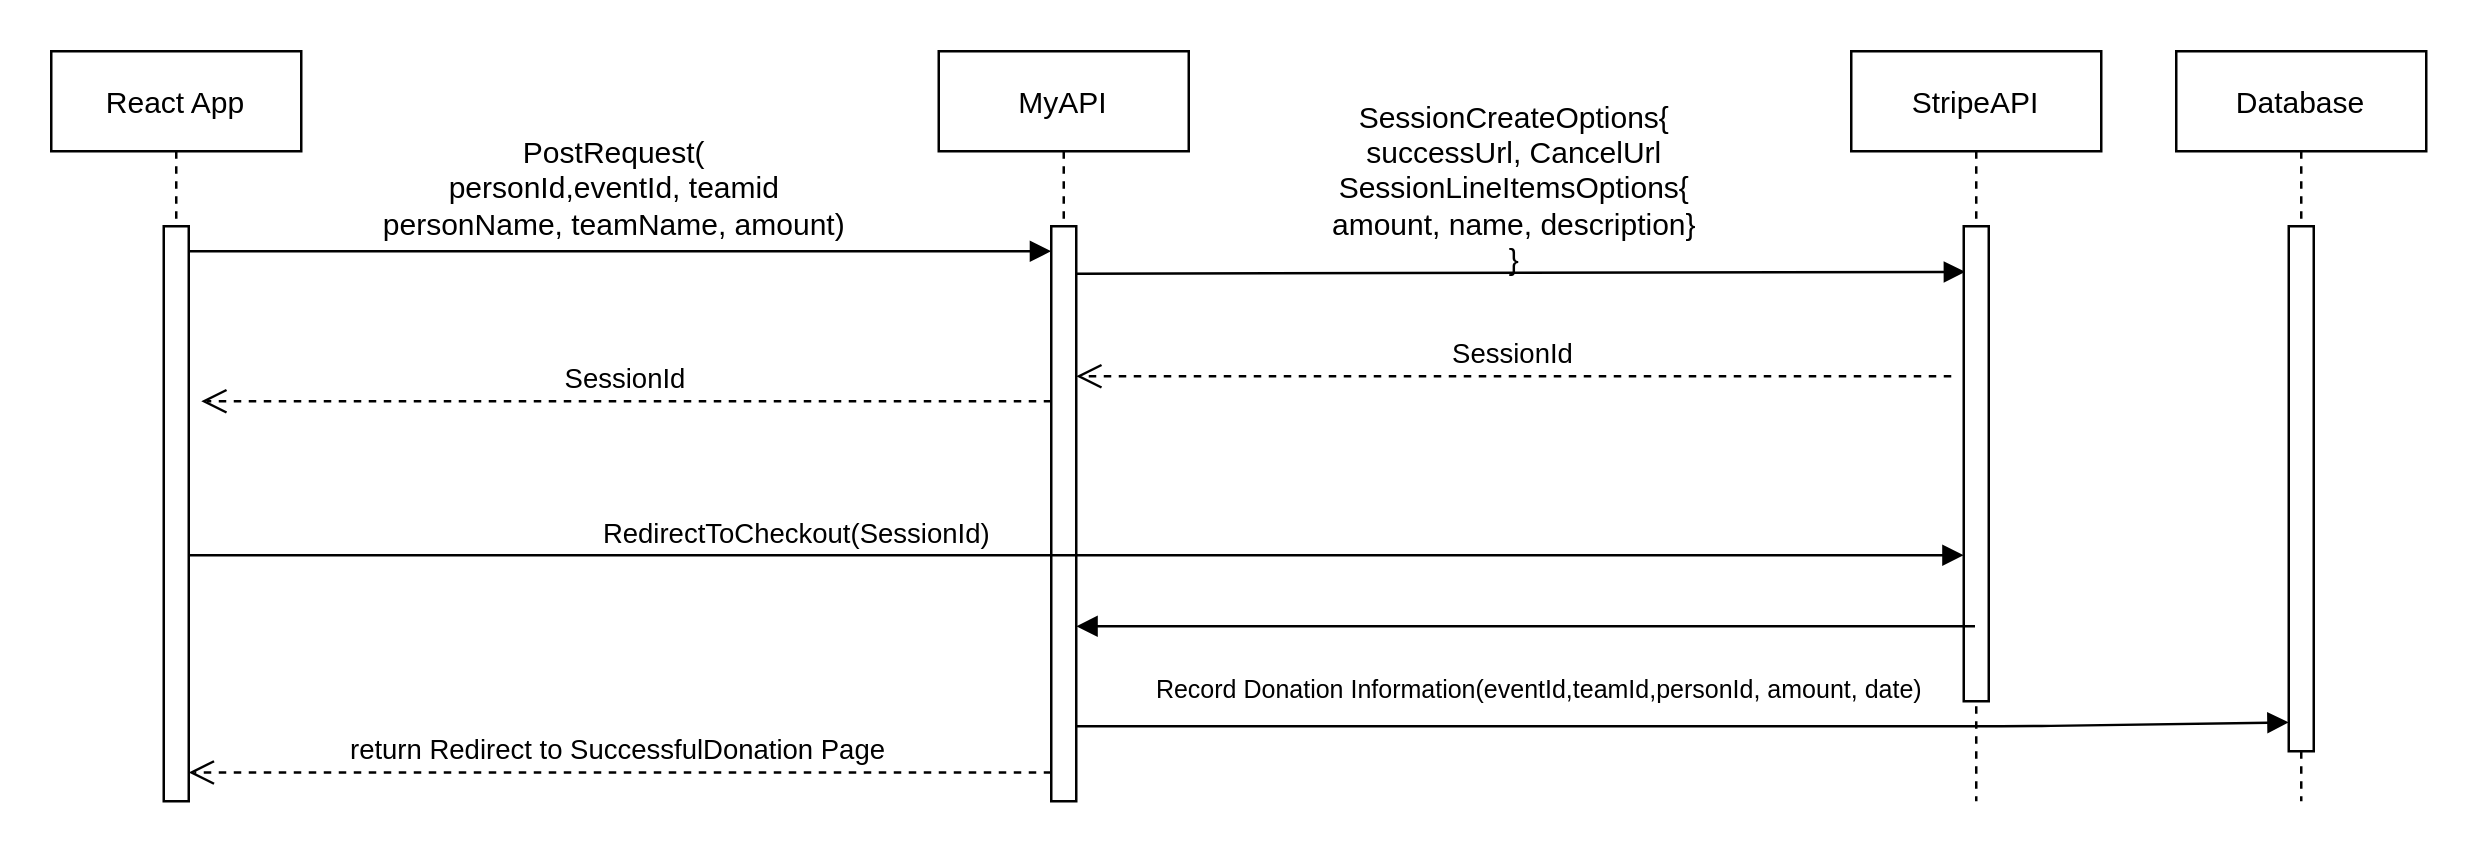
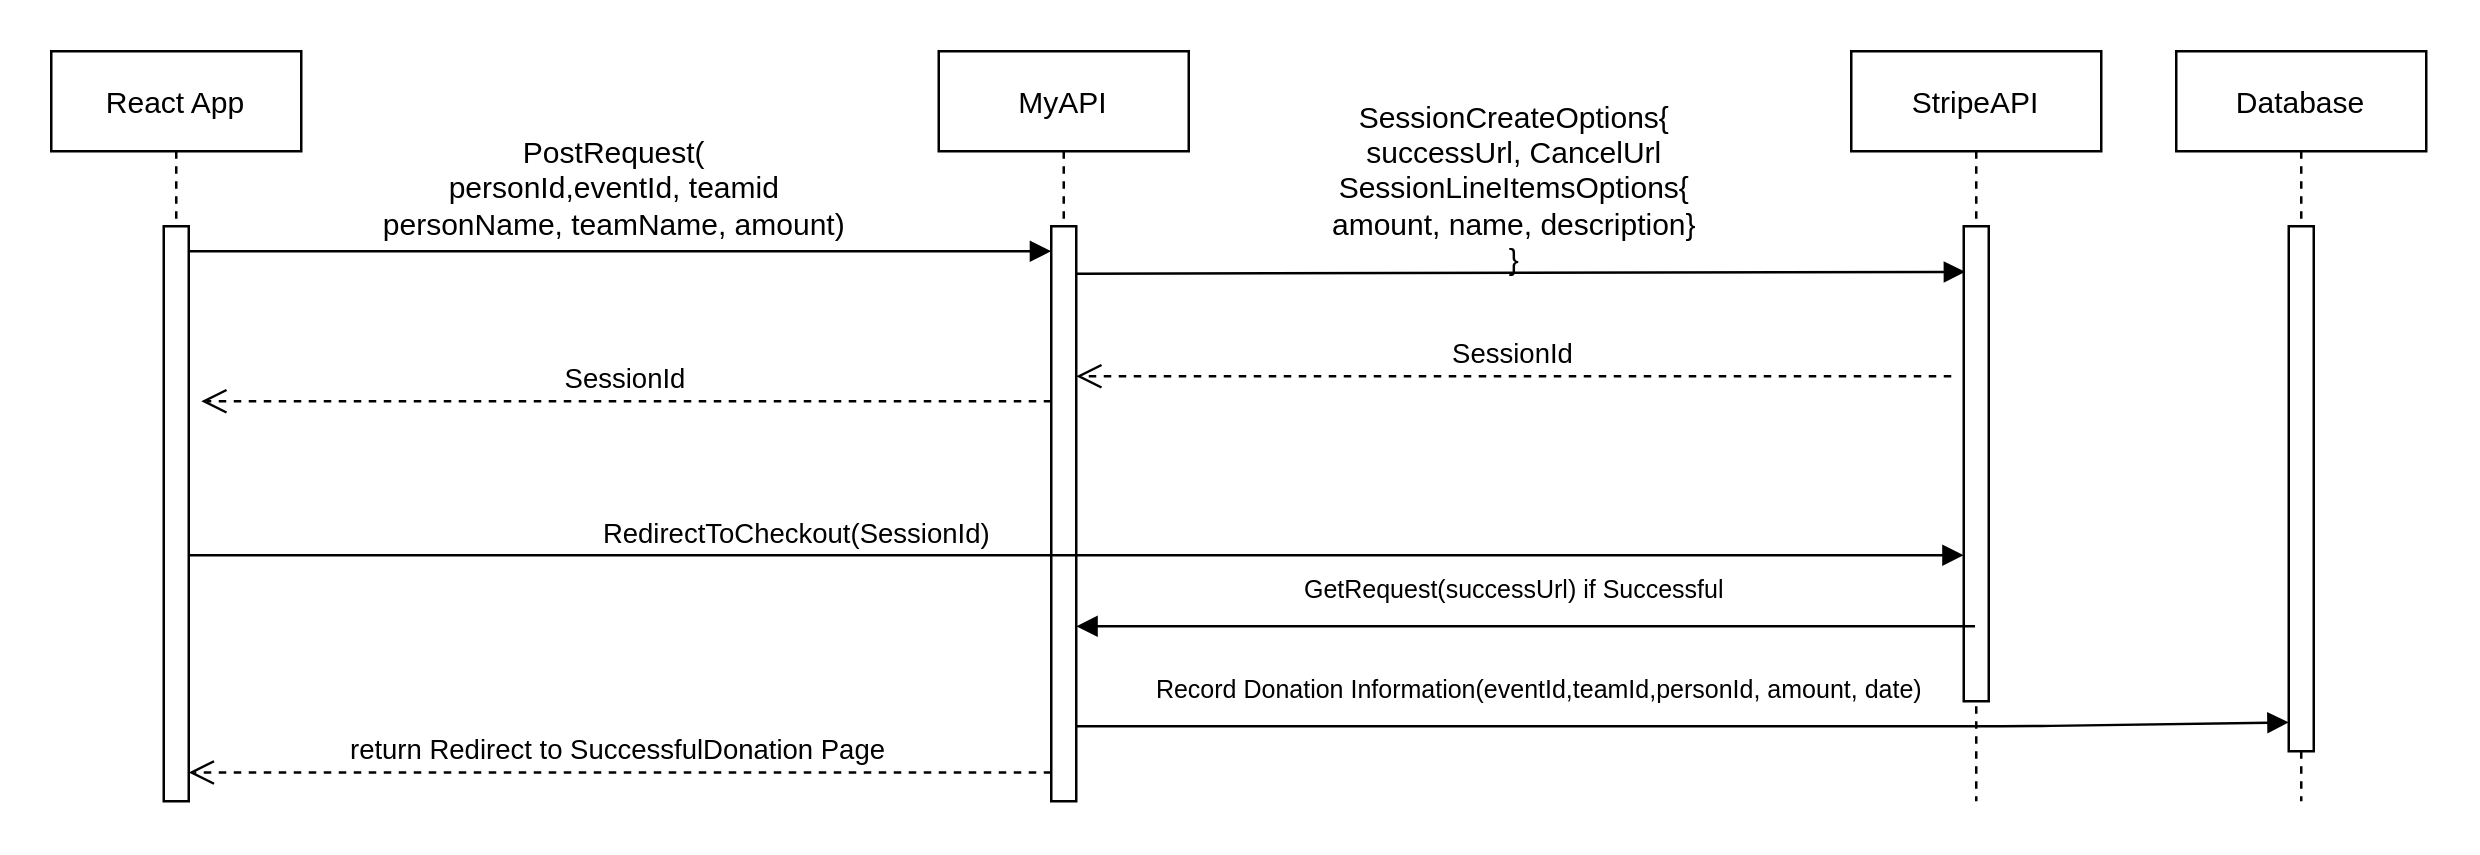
+ <mxCell id="16" value="&lt;font style=&quot;font-size: 10px;&quot;&gt;GetRequest(successUrl) if Successful&lt;/font&gt;" style="text;html=1;align=center;verticalAlign=middle;resizable=0;points=[];autosize=1;strokeColor=none;fillColor=none;" parent="1" vertex="1"><mxGeometry x="510" y="220" width="190" height="30" as="geometry" /></mxCell>
